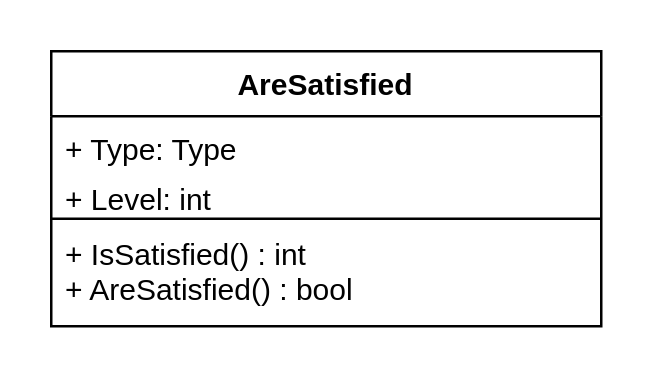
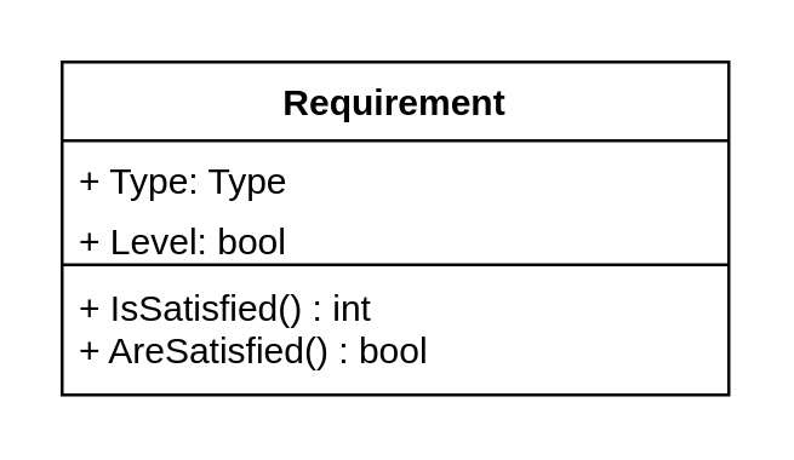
- <mxCell id="2" value="AreSatisfied" style="swimlane;fontStyle=1;align=center;verticalAlign=top;childLayout=stackLayout;horizontal=1;startSize=26;horizontalStack=0;resizeParent=1;resizeParentMax=0;resizeLast=0;collapsible=1;marginBottom=0;" parent="1" vertex="1"><mxGeometry x="20" y="20" width="220" height="110" as="geometry"><mxRectangle x="10" y="10" width="70" height="26" as="alternateBounds" /></mxGeometry></mxCell>
+ <mxCell id="2" value="Requirement" style="swimlane;fontStyle=1;align=center;verticalAlign=top;childLayout=stackLayout;horizontal=1;startSize=26;horizontalStack=0;resizeParent=1;resizeParentMax=0;resizeLast=0;collapsible=1;marginBottom=0;" parent="1" vertex="1"><mxGeometry x="20" y="20" width="220" height="110" as="geometry"><mxRectangle x="10" y="10" width="70" height="26" as="alternateBounds" /></mxGeometry></mxCell>
- <mxCell id="4" value="+ Level: int" style="text;strokeColor=none;fillColor=none;align=left;verticalAlign=top;spacingLeft=4;spacingRight=4;overflow=hidden;rotatable=0;points=[[0,0.5],[1,0.5]];portConstraint=eastwest;" parent="2" vertex="1"><mxGeometry y="46" width="220" height="20" as="geometry" /></mxCell>
+ <mxCell id="4" value="+ Level: bool" style="text;strokeColor=none;fillColor=none;align=left;verticalAlign=top;spacingLeft=4;spacingRight=4;overflow=hidden;rotatable=0;points=[[0,0.5],[1,0.5]];portConstraint=eastwest;" parent="2" vertex="1"><mxGeometry y="46" width="220" height="20" as="geometry" /></mxCell>
